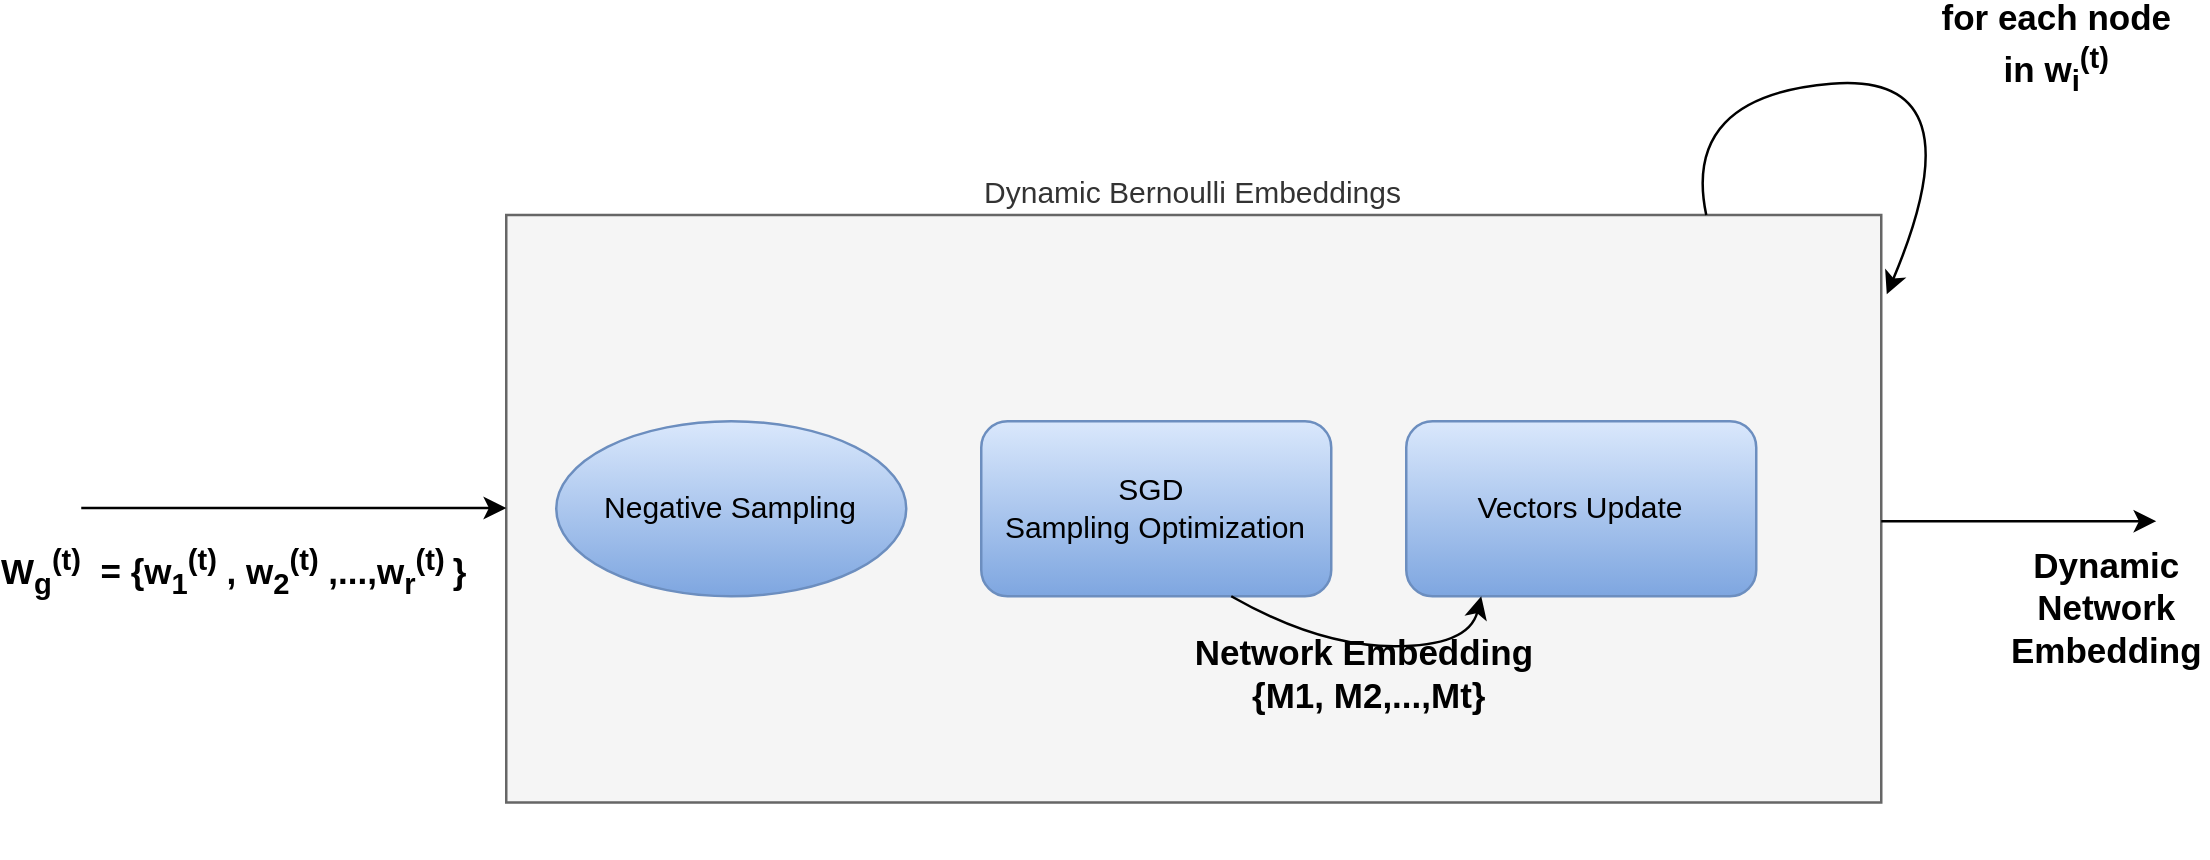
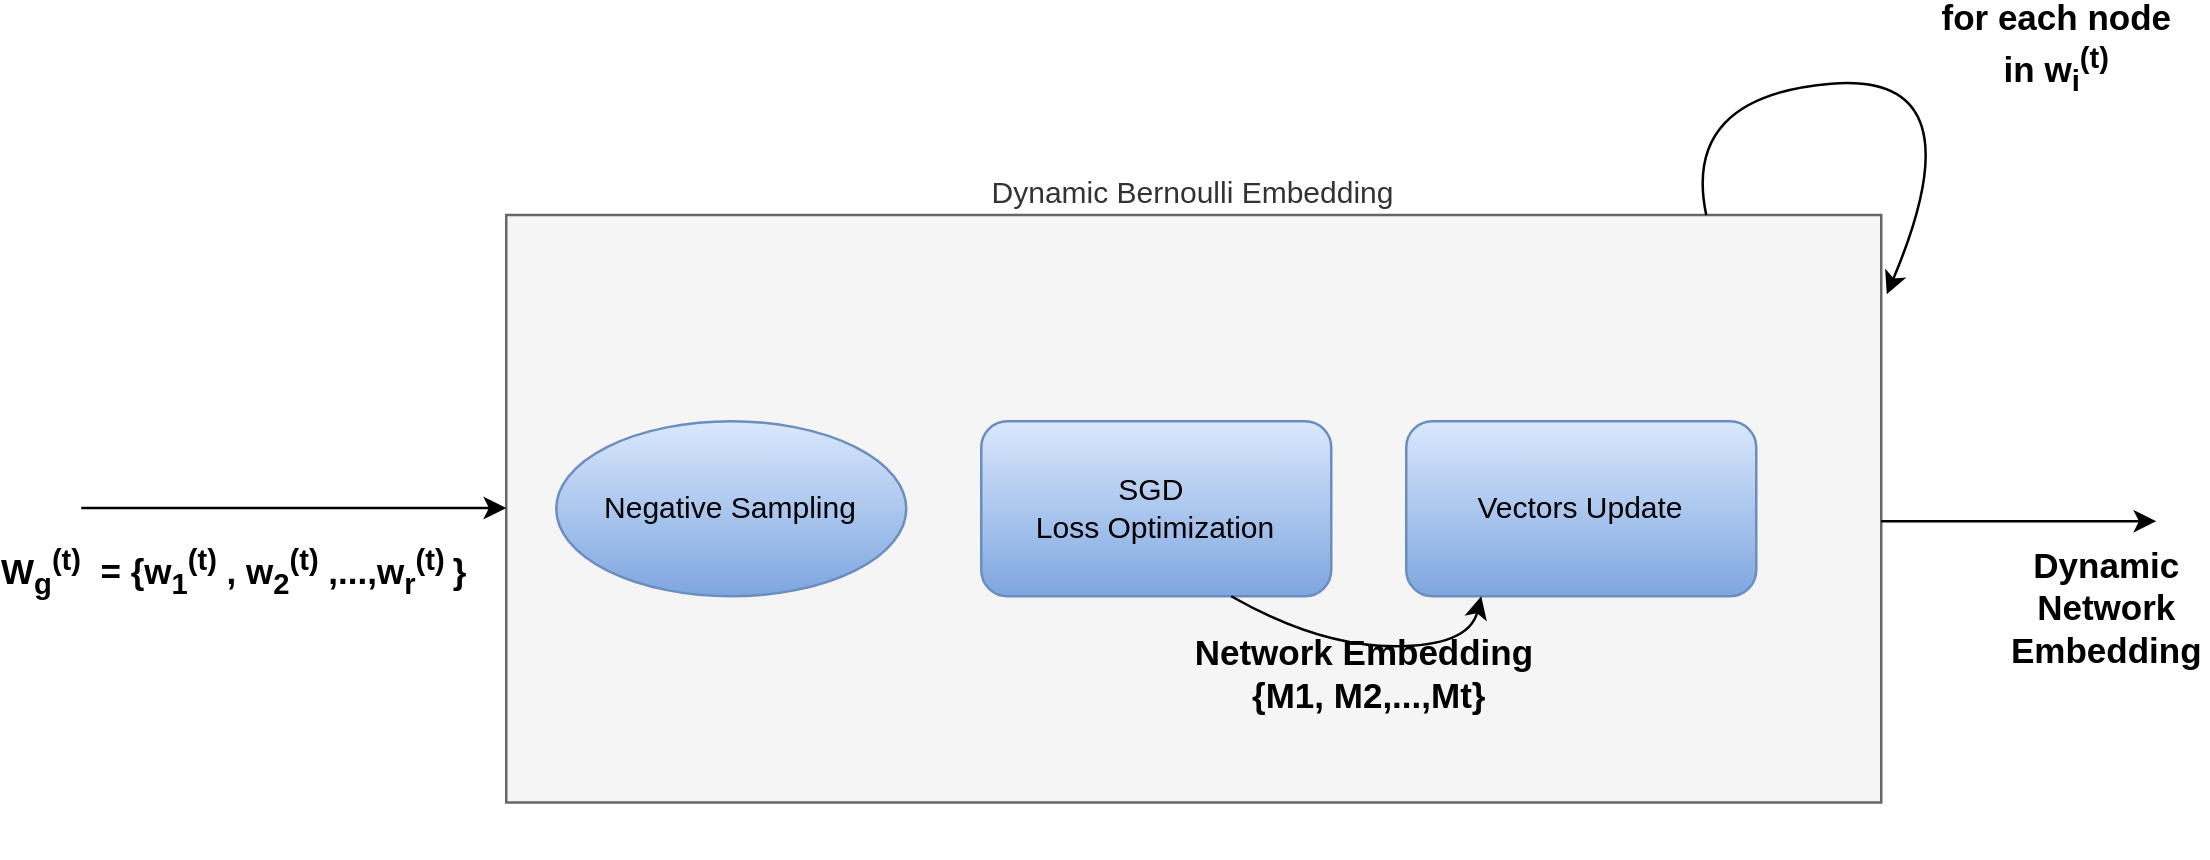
- <mxCell id="2" value="Dynamic Bernoulli Embeddings" style="rounded=0;whiteSpace=wrap;html=1;labelPosition=center;verticalLabelPosition=top;align=center;verticalAlign=bottom;fillColor=#f5f5f5;strokeColor=#666666;fontColor=#333333;" parent="1" vertex="1"><mxGeometry x="190" y="77.5" width="550" height="235" as="geometry" /></mxCell>
+ <mxCell id="2" value="Dynamic Bernoulli Embedding" style="rounded=0;whiteSpace=wrap;html=1;labelPosition=center;verticalLabelPosition=top;align=center;verticalAlign=bottom;fillColor=#f5f5f5;strokeColor=#666666;fontColor=#333333;" parent="1" vertex="1"><mxGeometry x="190" y="77.5" width="550" height="235" as="geometry" /></mxCell>
- <mxCell id="4" value="SGD&amp;nbsp;&lt;br&gt;Sampling Optimization" style="rounded=1;whiteSpace=wrap;html=1;fillColor=#dae8fc;gradientColor=#7ea6e0;strokeColor=#6c8ebf;" parent="1" vertex="1"><mxGeometry x="380" y="160" width="140" height="70" as="geometry" /></mxCell>
+ <mxCell id="4" value="SGD&amp;nbsp;&lt;br&gt;Loss Optimization" style="rounded=1;whiteSpace=wrap;html=1;fillColor=#dae8fc;gradientColor=#7ea6e0;strokeColor=#6c8ebf;" parent="1" vertex="1"><mxGeometry x="380" y="160" width="140" height="70" as="geometry" /></mxCell>
